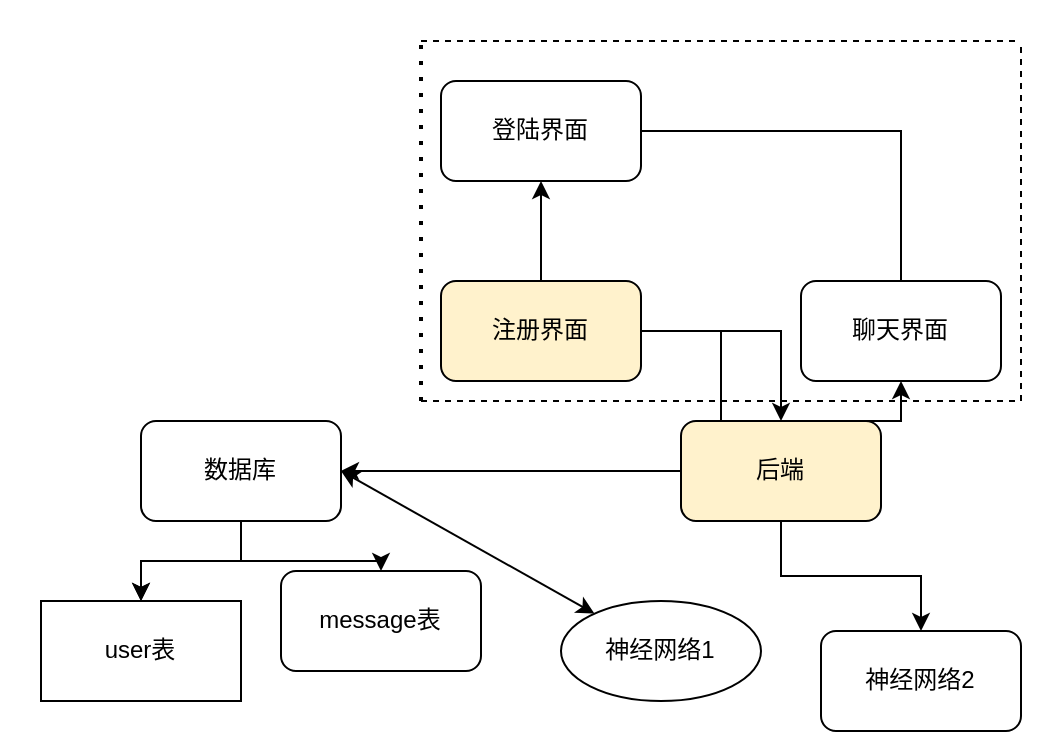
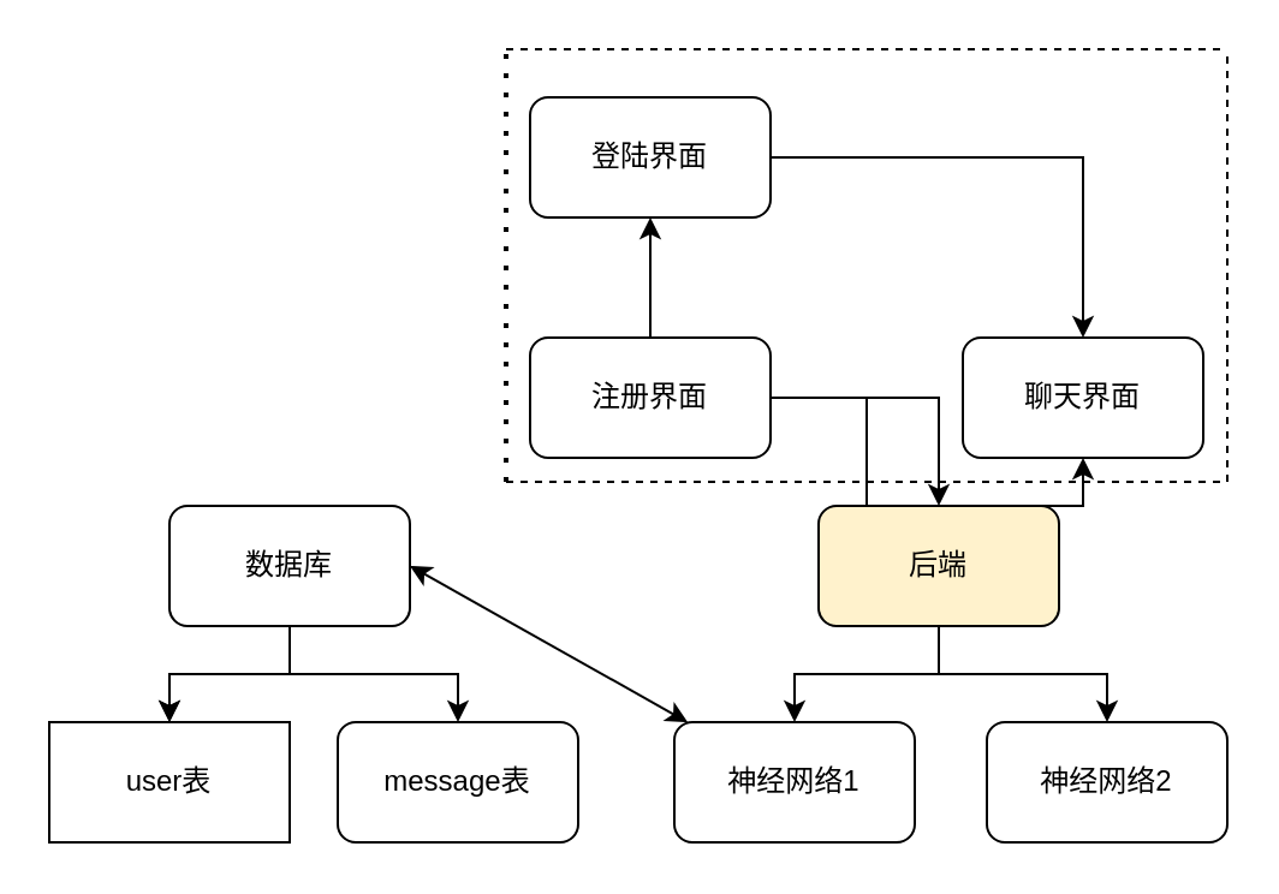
- <mxCell id="2" value="" style="edgeStyle=orthogonalEdgeStyle;rounded=0;orthogonalLoop=1;jettySize=auto;html=1;endArrow=none;" edge="1" parent="1" source="3" target="4"><mxGeometry relative="1" as="geometry" /></mxCell>
+ <mxCell id="2" value="" style="edgeStyle=orthogonalEdgeStyle;rounded=0;orthogonalLoop=1;jettySize=auto;html=1;" edge="1" parent="1" source="3" target="4"><mxGeometry relative="1" as="geometry" /></mxCell>
- <mxCell id="8" value="注册界面" style="whiteSpace=wrap;html=1;rounded=1;fillColor=#fff2cc;" vertex="1" parent="1"><mxGeometry x="220" y="140" width="100" height="50" as="geometry" /></mxCell>
+ <mxCell id="8" value="注册界面" style="whiteSpace=wrap;html=1;rounded=1;" vertex="1" parent="1"><mxGeometry x="220" y="140" width="100" height="50" as="geometry" /></mxCell>
- <mxCell id="19" value="" style="edgeStyle=orthogonalEdgeStyle;rounded=0;orthogonalLoop=1;jettySize=auto;html=1;" edge="1" parent="1" source="21" target="16"><mxGeometry relative="1" as="geometry" /></mxCell>
+ <mxCell id="19" value="" style="edgeStyle=orthogonalEdgeStyle;rounded=0;orthogonalLoop=1;jettySize=auto;html=1;" edge="1" parent="1" source="21" target="22"><mxGeometry relative="1" as="geometry" /></mxCell>
- <mxCell id="18" value="message表" style="whiteSpace=wrap;html=1;rounded=1;" vertex="1" parent="1"><mxGeometry x="140" y="285" width="100" height="50" as="geometry" /></mxCell>
+ <mxCell id="18" value="message表" style="whiteSpace=wrap;html=1;rounded=1;" vertex="1" parent="1"><mxGeometry x="140" y="300" width="100" height="50" as="geometry" /></mxCell>
- <mxCell id="22" value="神经网络1" style="ellipse;whiteSpace=wrap;html=1;" vertex="1" parent="1"><mxGeometry x="280" y="300" width="100" height="50" as="geometry" /></mxCell>
+ <mxCell id="22" value="神经网络1" style="whiteSpace=wrap;html=1;rounded=1;" vertex="1" parent="1"><mxGeometry x="280" y="300" width="100" height="50" as="geometry" /></mxCell>
- <mxCell id="23" value="神经网络2" style="whiteSpace=wrap;html=1;rounded=1;" vertex="1" parent="1"><mxGeometry x="410" y="315" width="100" height="50" as="geometry" /></mxCell>
+ <mxCell id="23" value="神经网络2" style="whiteSpace=wrap;html=1;rounded=1;" vertex="1" parent="1"><mxGeometry x="410" y="300" width="100" height="50" as="geometry" /></mxCell>
